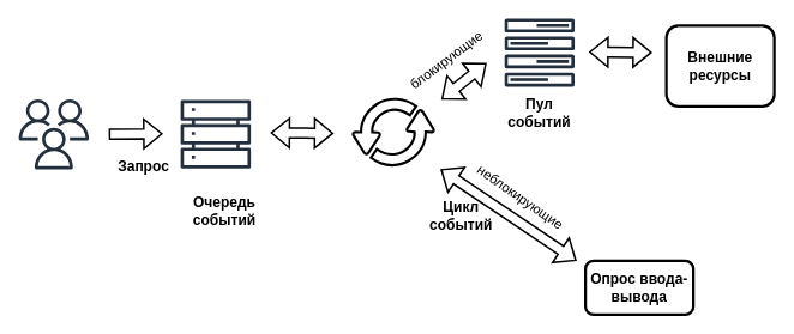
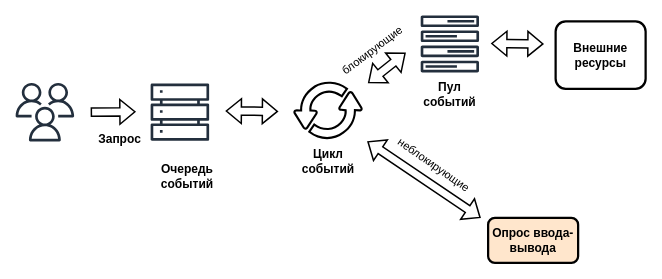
- <mxCell id="15" value="Цикл событий" style="text;html=1;align=center;verticalAlign=middle;whiteSpace=wrap;rounded=0;fontSize=16;fontStyle=1" vertex="1" parent="1"><mxGeometry x="481.51" y="225" width="60" height="30" as="geometry" /></mxCell>
+ <mxCell id="15" value="Цикл событий" style="text;html=1;align=center;verticalAlign=middle;whiteSpace=wrap;rounded=0;fontSize=16;fontStyle=1" vertex="1" parent="1"><mxGeometry x="406.51" y="200" width="60" height="30" as="geometry" /></mxCell>
- <mxCell id="7" value="&lt;strong data-end=&quot;65&quot; data-start=&quot;43&quot;&gt;&lt;font style=&quot;font-size: 16px;&quot;&gt;Опрос ввода-вывода&lt;/font&gt;&lt;/strong&gt;" style="rounded=1;whiteSpace=wrap;html=1;strokeWidth=3;" vertex="1" parent="1"><mxGeometry x="650" y="290" width="120" height="60" as="geometry" /></mxCell>
+ <mxCell id="7" value="&lt;strong data-end=&quot;65&quot; data-start=&quot;43&quot;&gt;&lt;font style=&quot;font-size: 16px;&quot;&gt;Опрос ввода-вывода&lt;/font&gt;&lt;/strong&gt;" style="rounded=1;whiteSpace=wrap;html=1;strokeWidth=3;fillColor=#ffe6cc;" vertex="1" parent="1"><mxGeometry x="650" y="290" width="120" height="60" as="geometry" /></mxCell>
